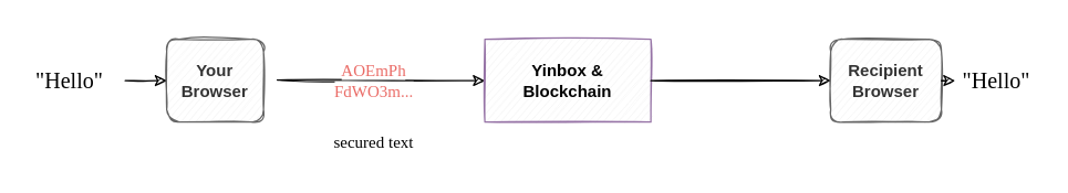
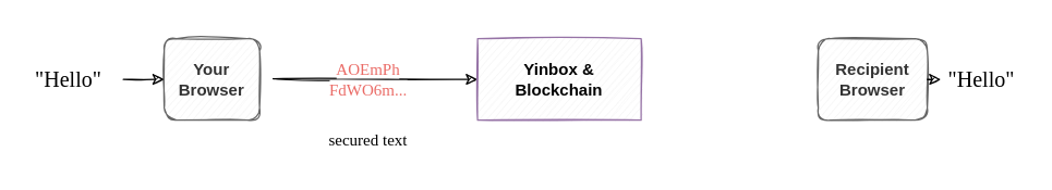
- <mxCell id="8" value="&lt;span style=&quot;text-align: start; background-color: rgb(255, 255, 255);&quot;&gt;&lt;font color=&quot;#ea6b66&quot;&gt;AOEmPh FdWO3m...&lt;/font&gt;&lt;/span&gt;" style="rounded=1;whiteSpace=wrap;html=1;strokeColor=none;fontFamily=Comic Sans MS;fillColor=none;" vertex="1" parent="1"><mxGeometry x="220" y="20.5" width="100" height="75" as="geometry" /></mxCell>
+ <mxCell id="8" value="&lt;span style=&quot;text-align: start; background-color: rgb(255, 255, 255);&quot;&gt;&lt;font color=&quot;#ea6b66&quot;&gt;AOEmPh FdWO6m...&lt;/font&gt;&lt;/span&gt;" style="rounded=1;whiteSpace=wrap;html=1;strokeColor=none;fontFamily=Comic Sans MS;fillColor=none;" vertex="1" parent="1"><mxGeometry x="220" y="20.5" width="100" height="75" as="geometry" /></mxCell>
- <mxCell id="10" value="" style="endArrow=classic;html=1;rounded=0;fontFamily=Comic Sans MS;sketch=1;entryX=0;entryY=0.5;entryDx=0;entryDy=0;exitX=1;exitY=0.5;exitDx=0;exitDy=0;" edge="1" parent="1" source="7" target="9"><mxGeometry width="50" height="50" relative="1" as="geometry"><mxPoint x="100" y="68" as="sourcePoint" /><mxPoint x="130" y="68" as="targetPoint" /></mxGeometry></mxCell>
